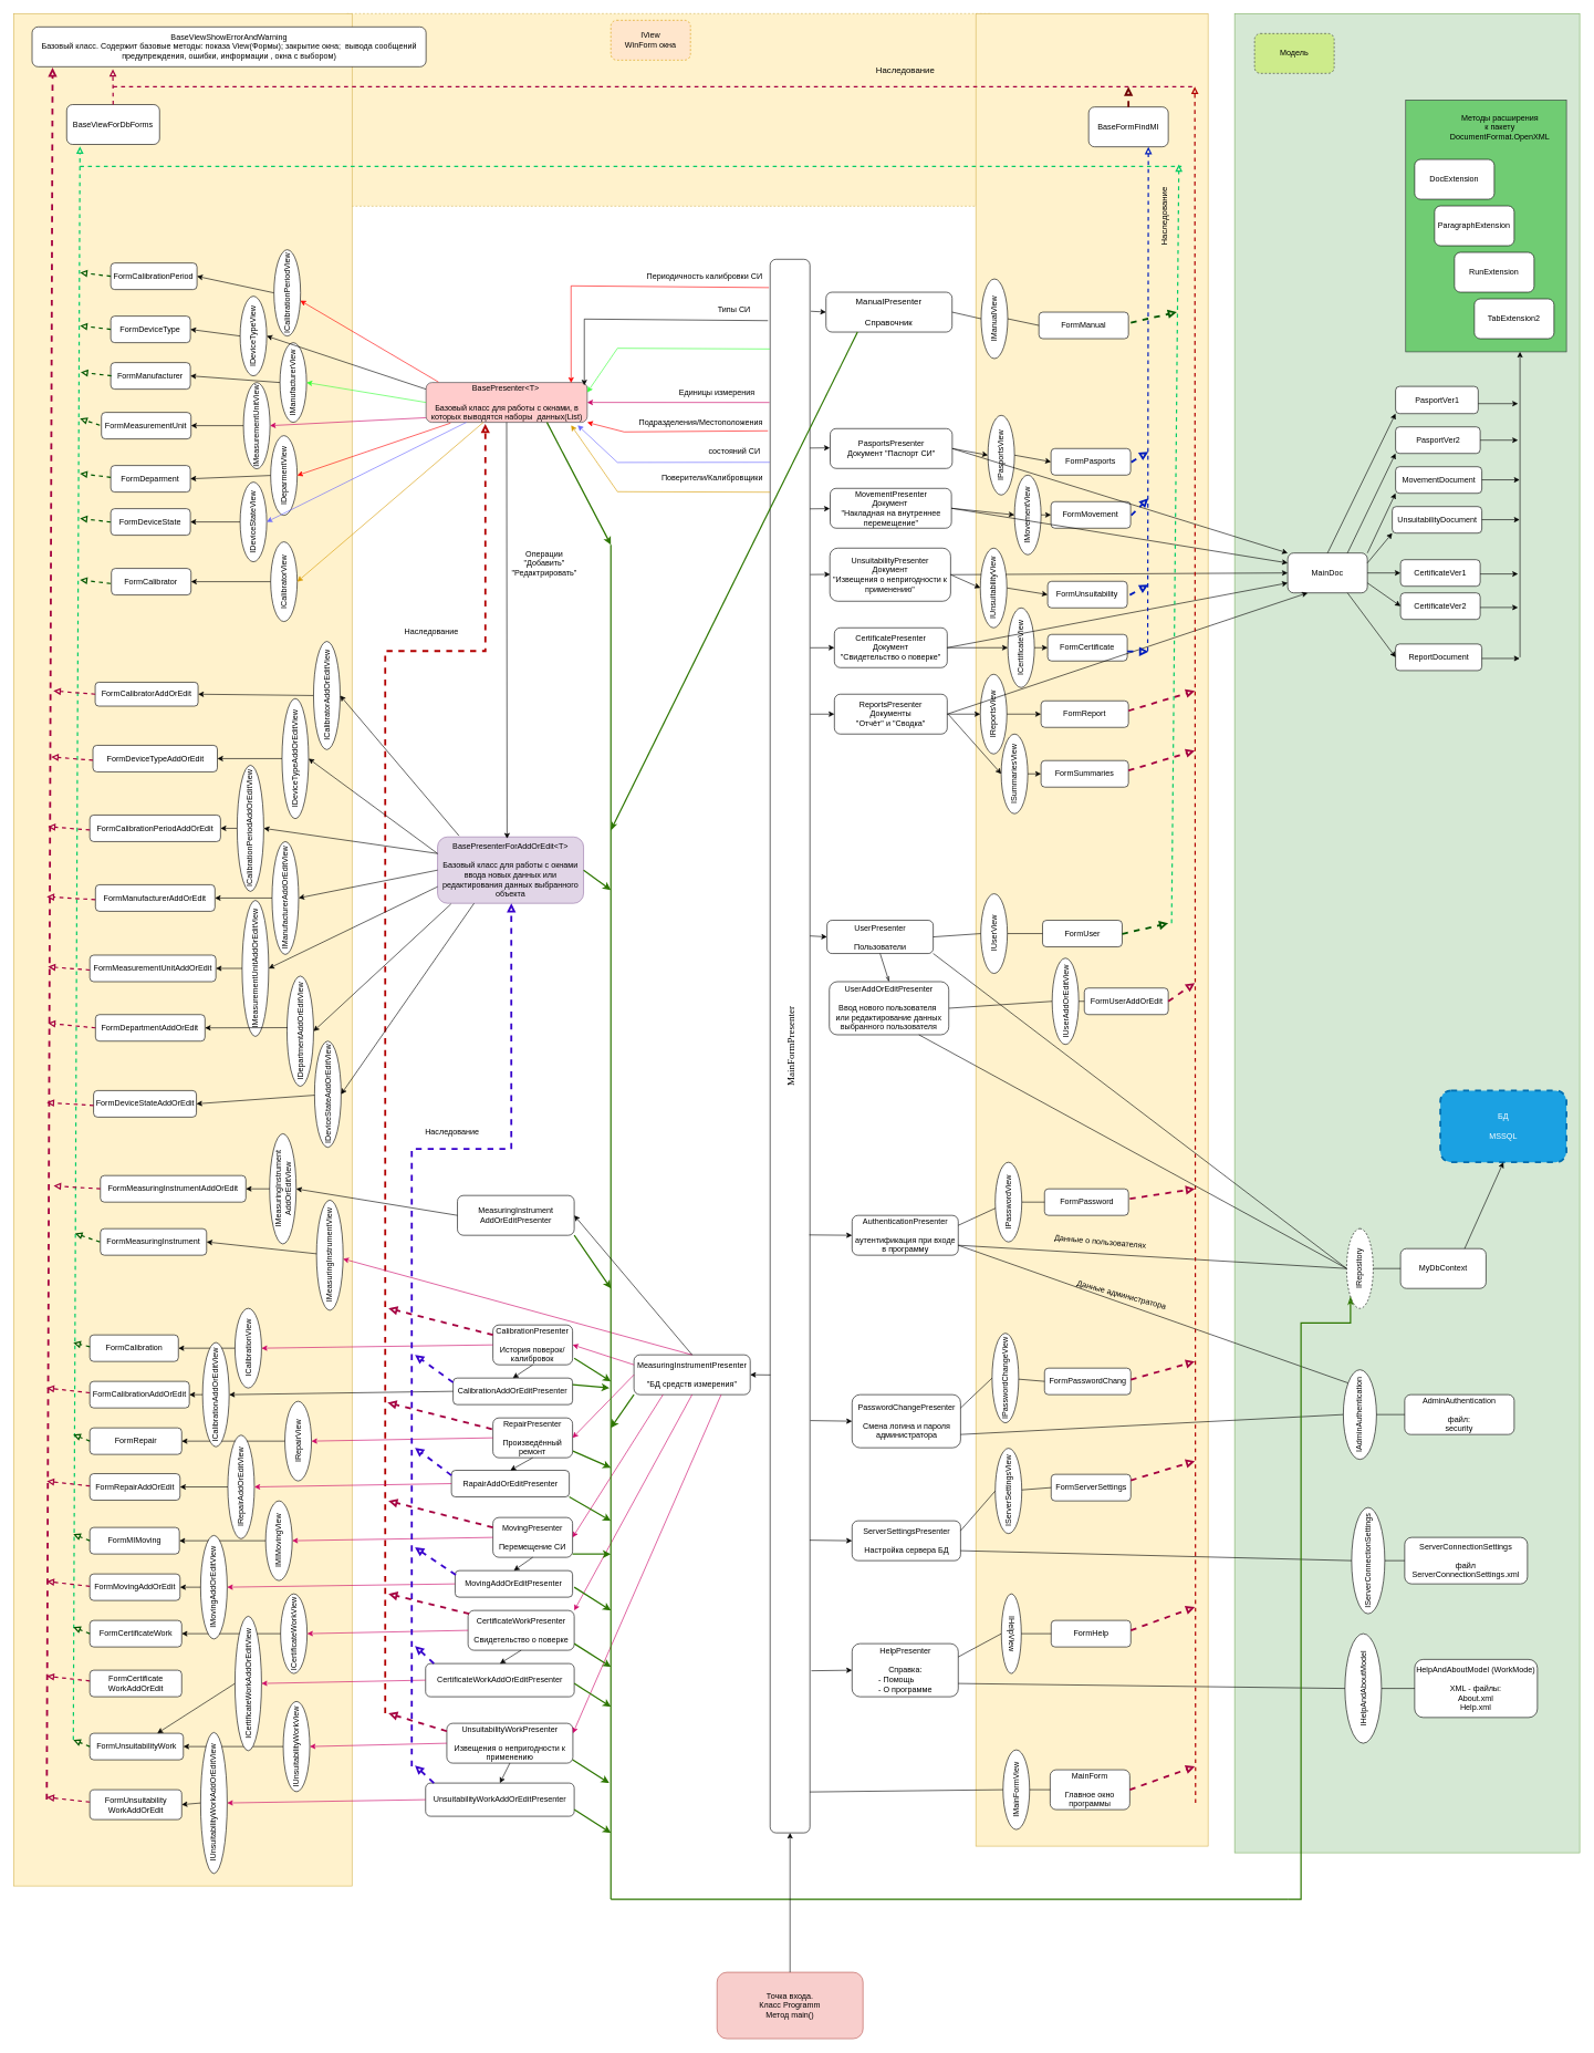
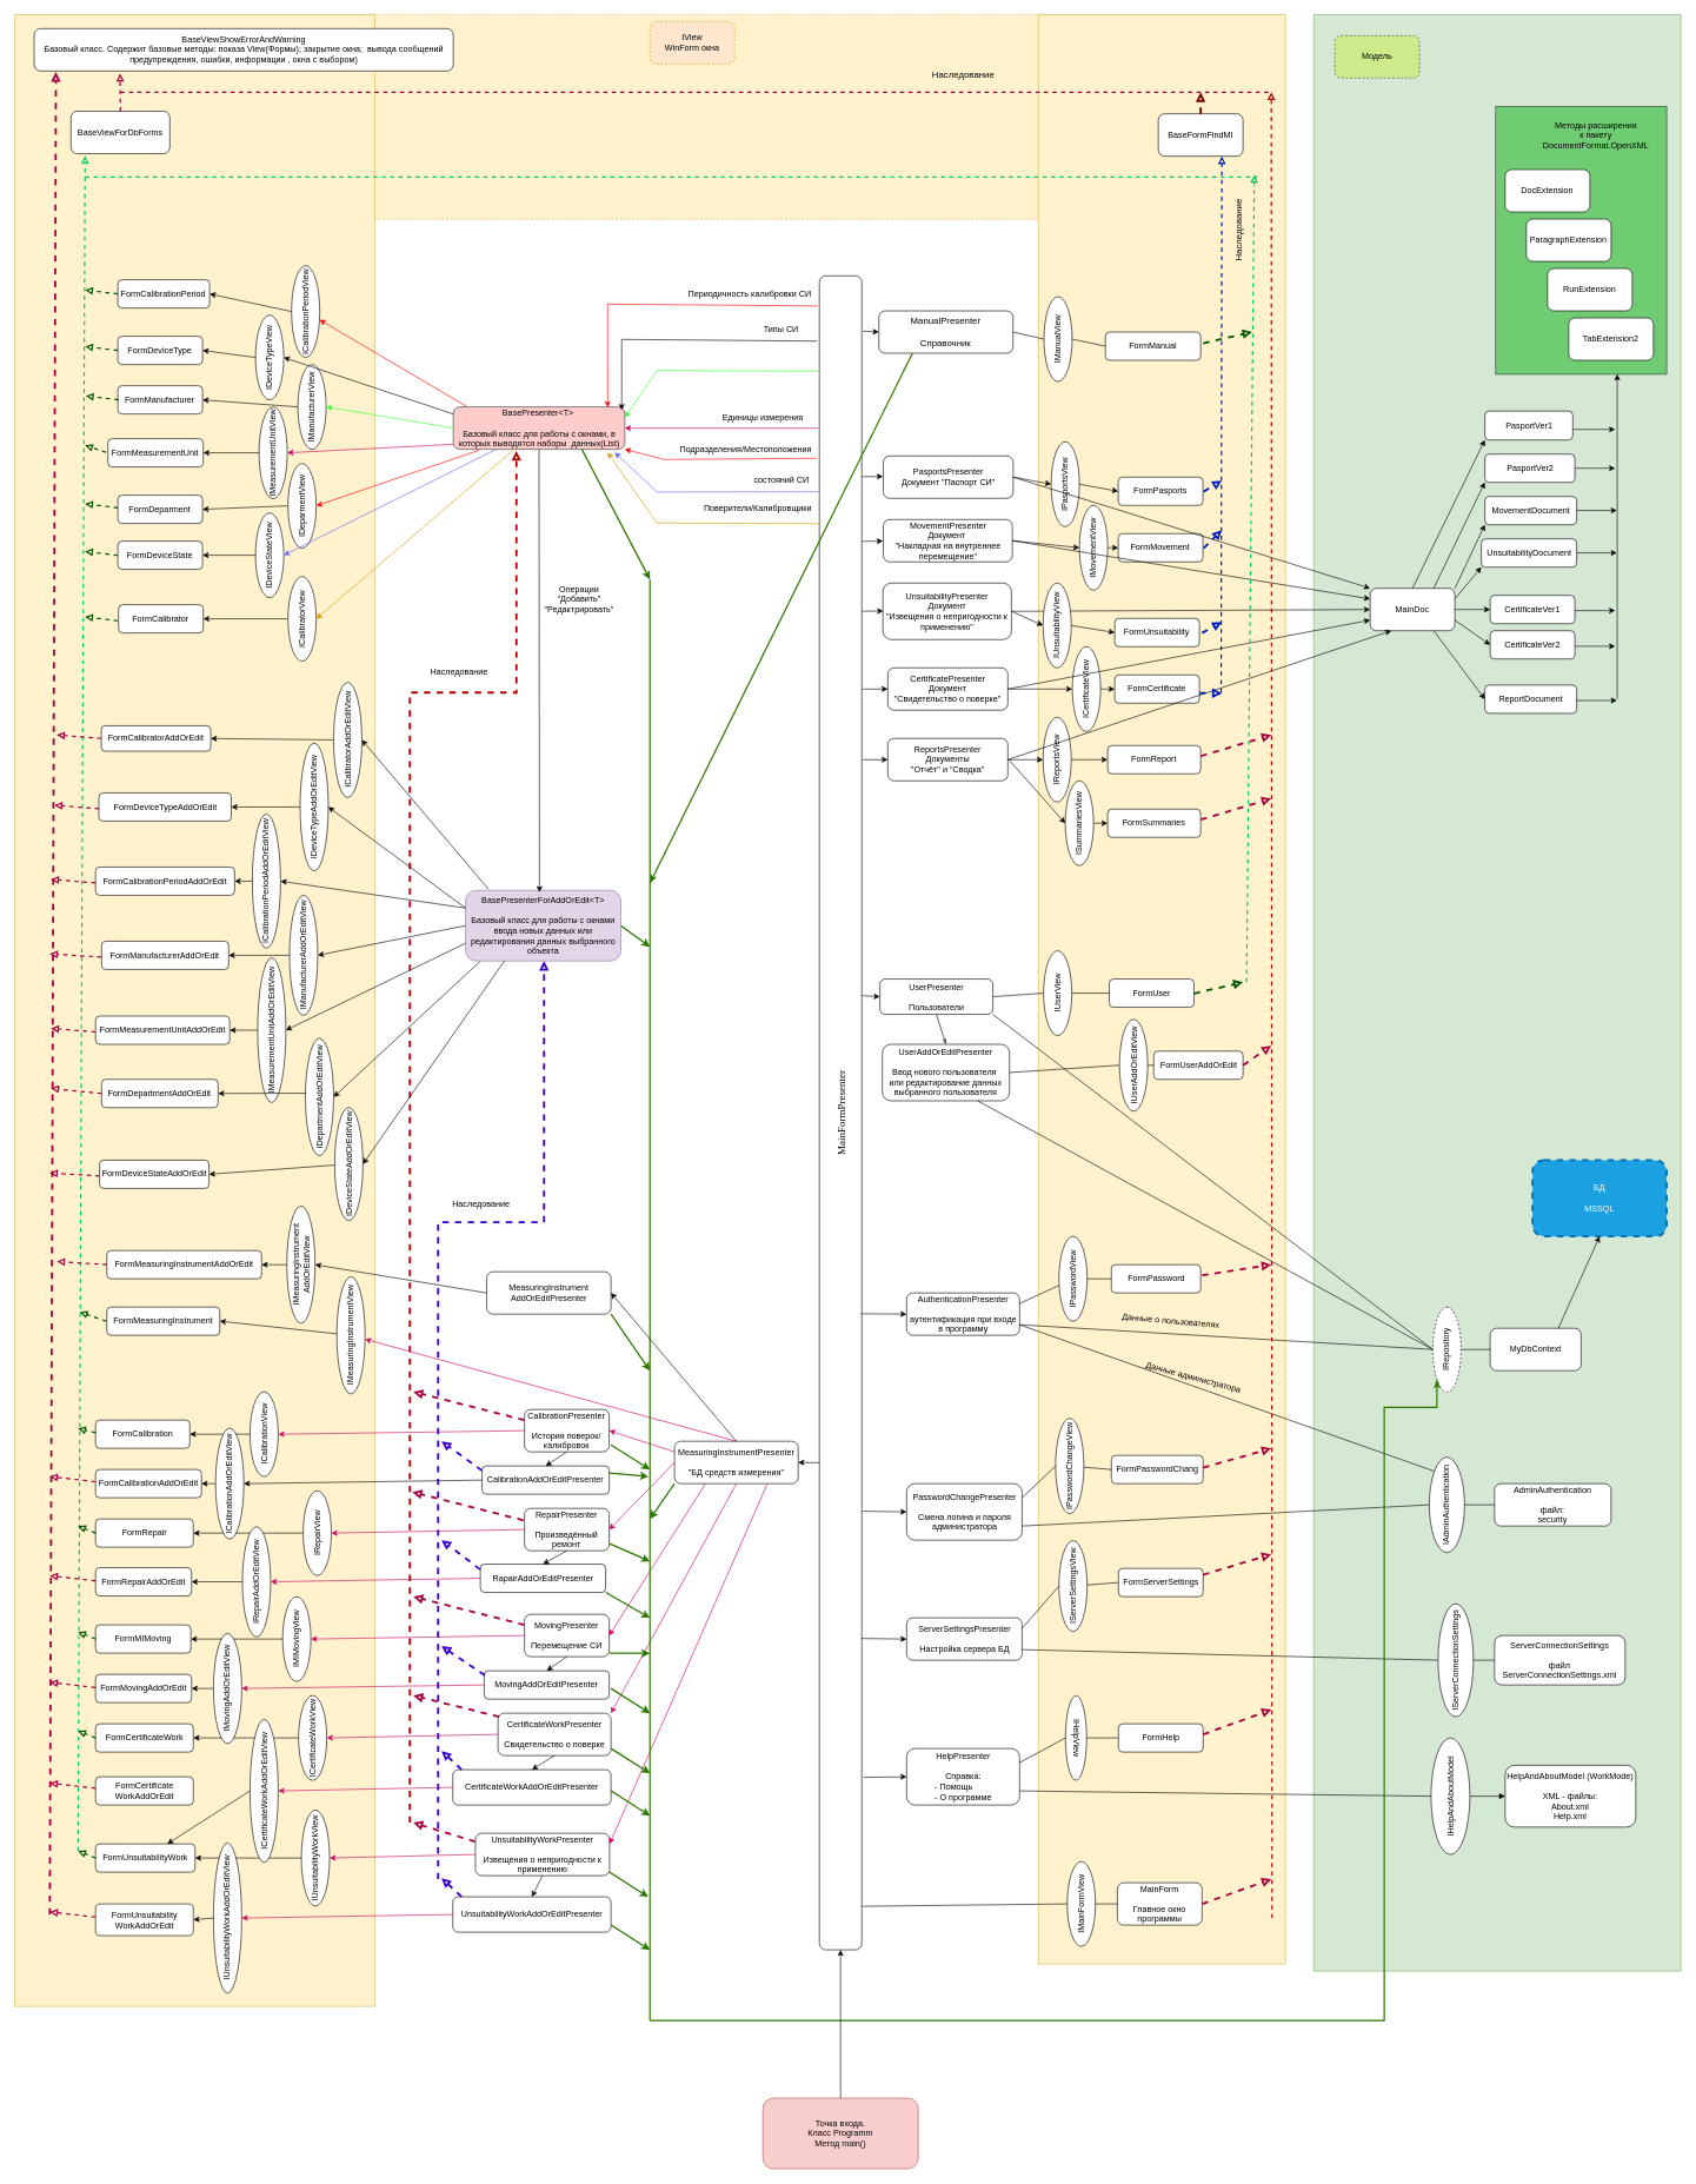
- <mxCell id="34" value="" style="endArrow=none;html=1;rounded=0;entryX=0;entryY=0.5;entryDx=0;entryDy=0;exitX=0.5;exitY=1;exitDx=0;exitDy=0;" parent="1" source="10" target="11" edge="1"><mxGeometry width="50" height="50" relative="1" as="geometry"><mxPoint x="2146.25" y="2592.5" as="sourcePoint" /><mxPoint x="2216.961" y="2542.5" as="targetPoint" /></mxGeometry></mxCell>
+ <mxCell id="34" value="" style="endArrow=block;html=1;rounded=0;entryX=0;entryY=0.5;entryDx=0;entryDy=0;exitX=0.5;exitY=1;exitDx=0;exitDy=0;" parent="1" source="10" target="11" edge="1"><mxGeometry width="50" height="50" relative="1" as="geometry"><mxPoint x="2146.25" y="2592.5" as="sourcePoint" /><mxPoint x="2216.961" y="2542.5" as="targetPoint" /></mxGeometry></mxCell>
